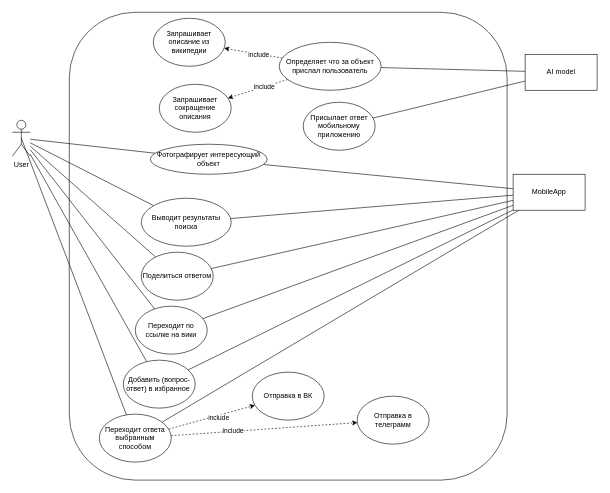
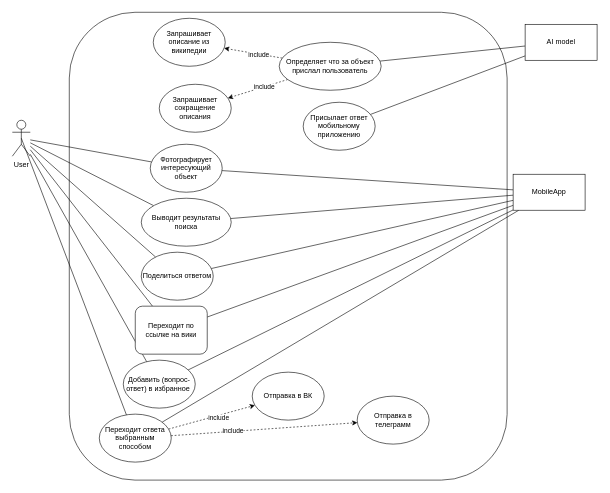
- <mxCell id="11" value="AI model" style="rounded=0;whiteSpace=wrap;html=1;" parent="1" vertex="1"><mxGeometry x="875" y="90" width="120" height="60" as="geometry" /></mxCell>
+ <mxCell id="11" value="AI model" style="rounded=0;whiteSpace=wrap;html=1;" parent="1" vertex="1"><mxGeometry x="875" y="40" width="120" height="60" as="geometry" /></mxCell>
- <mxCell id="9" value="Фотографирует интересующий объект" style="ellipse;whiteSpace=wrap;html=1;" parent="1" vertex="1"><mxGeometry x="250" y="240" width="195" height="50" as="geometry" /></mxCell>
+ <mxCell id="9" value="Фотографирует интересующий объект" style="ellipse;whiteSpace=wrap;html=1;" parent="1" vertex="1"><mxGeometry x="250" y="240" width="120" height="80" as="geometry" /></mxCell>
- <mxCell id="13" value="Переходит по ссылке на вики" style="ellipse;whiteSpace=wrap;html=1;" parent="1" vertex="1"><mxGeometry x="225" y="510" width="120" height="80" as="geometry" /></mxCell>
+ <mxCell id="13" value="Переходит по ссылке на вики" style="whiteSpace=wrap;html=1;rounded=1;" parent="1" vertex="1"><mxGeometry x="225" y="510" width="120" height="80" as="geometry" /></mxCell>
